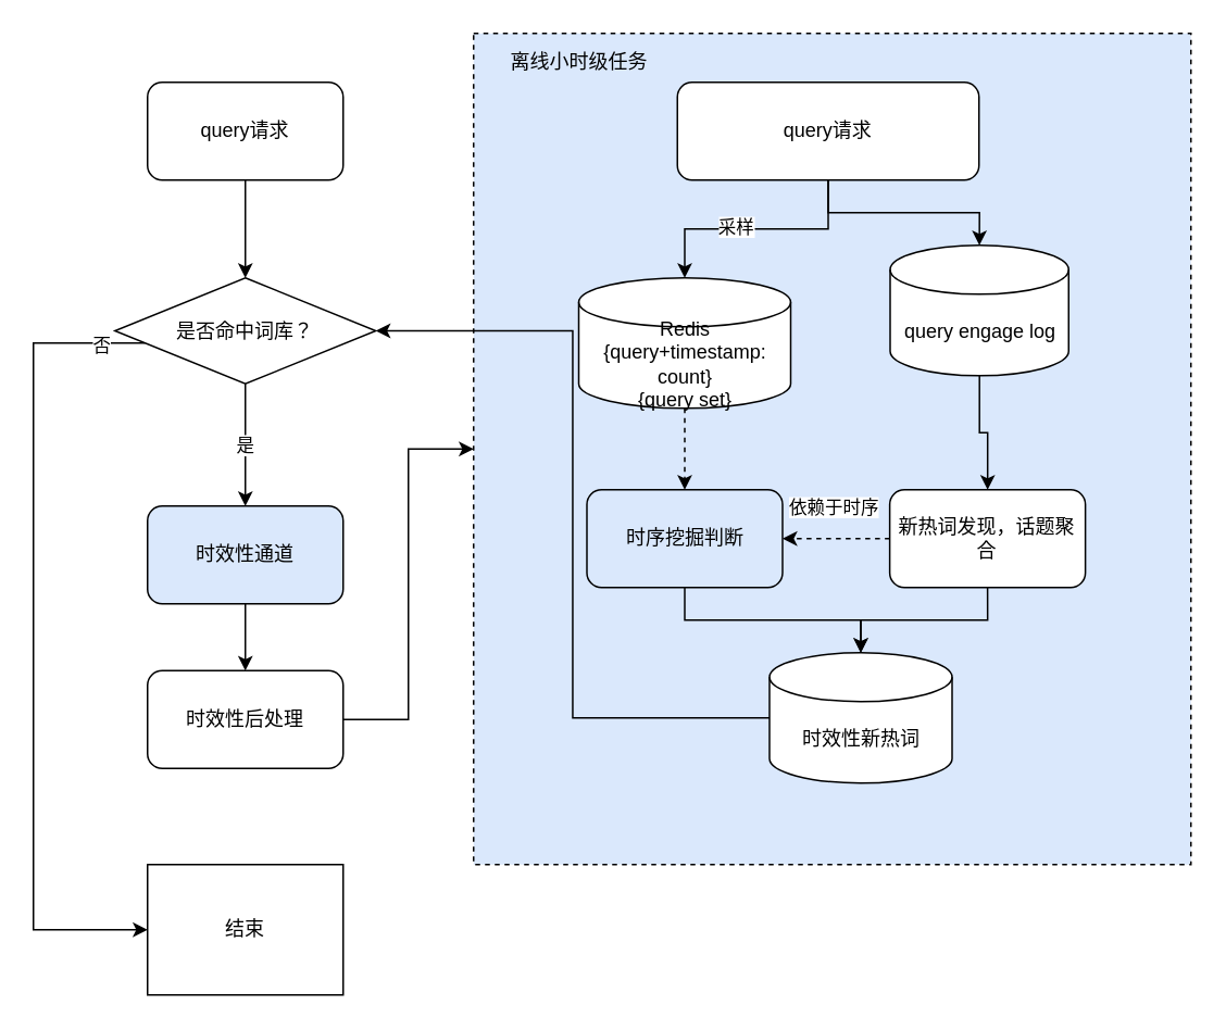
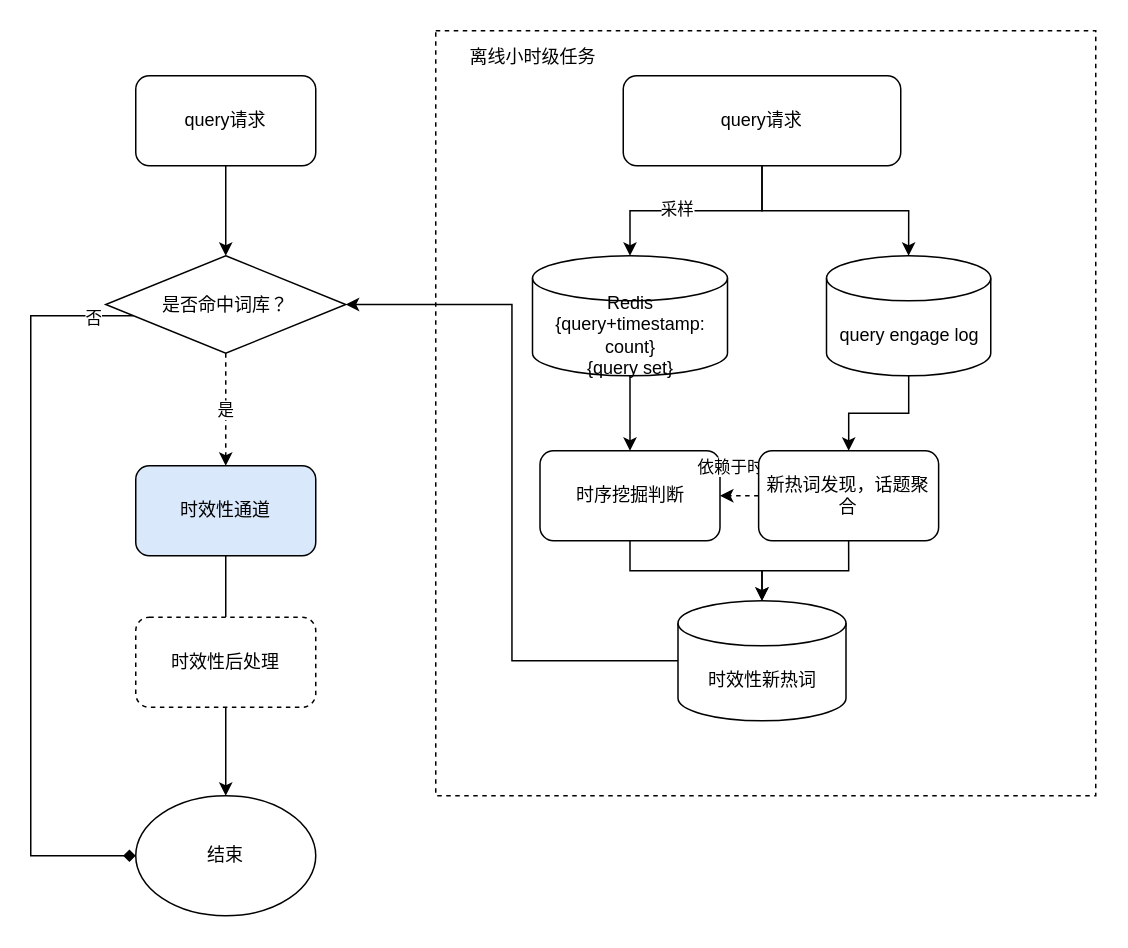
- <mxCell id="10" value="query engage log" style="shape=cylinder3;whiteSpace=wrap;html=1;boundedLbl=1;backgroundOutline=1;size=15;" vertex="1" parent="1"><mxGeometry x="545.5" y="150" width="109.5" height="80" as="geometry" /></mxCell>
+ <mxCell id="10" value="query engage log" style="shape=cylinder3;whiteSpace=wrap;html=1;boundedLbl=1;backgroundOutline=1;size=15;" vertex="1" parent="1"><mxGeometry x="550.5" y="170" width="109.5" height="80" as="geometry" /></mxCell>
- <mxCell id="21" value="是" style="edgeStyle=orthogonalEdgeStyle;rounded=0;orthogonalLoop=1;jettySize=auto;html=1;entryX=0.5;entryY=0;entryDx=0;entryDy=0;" edge="1" parent="1" source="24" target="26"><mxGeometry relative="1" as="geometry" /></mxCell>
+ <mxCell id="21" value="是" style="edgeStyle=orthogonalEdgeStyle;rounded=0;orthogonalLoop=1;jettySize=auto;html=1;entryX=0.5;entryY=0;entryDx=0;entryDy=0;dashed=1;" edge="1" parent="1" source="24" target="26"><mxGeometry relative="1" as="geometry" /></mxCell>
- <mxCell id="7" style="edgeStyle=orthogonalEdgeStyle;rounded=0;orthogonalLoop=1;jettySize=auto;html=1;entryX=0.5;entryY=0;entryDx=0;entryDy=0;dashed=1;" edge="1" parent="1" source="8" target="12"><mxGeometry relative="1" as="geometry" /></mxCell>
+ <mxCell id="7" style="edgeStyle=orthogonalEdgeStyle;rounded=0;orthogonalLoop=1;jettySize=auto;html=1;entryX=0.5;entryY=0;entryDx=0;entryDy=0;" edge="1" parent="1" source="8" target="12"><mxGeometry relative="1" as="geometry" /></mxCell>
- <mxCell id="2" value="离线小时级任务&amp;nbsp; &amp;nbsp; &amp;nbsp; &amp;nbsp; &amp;nbsp; &amp;nbsp; &amp;nbsp; &amp;nbsp; &amp;nbsp; &amp;nbsp; &amp;nbsp; &amp;nbsp; &amp;nbsp; &amp;nbsp; &amp;nbsp; &amp;nbsp; &amp;nbsp; &amp;nbsp; &amp;nbsp; &amp;nbsp; &amp;nbsp; &amp;nbsp; &amp;nbsp; &amp;nbsp; &amp;nbsp; &amp;nbsp; &amp;nbsp; &amp;nbsp; &amp;nbsp; &amp;nbsp; &amp;nbsp; &amp;nbsp; &amp;nbsp; &amp;nbsp; &amp;nbsp; &amp;nbsp; &amp;nbsp; &amp;nbsp; &amp;nbsp; &amp;nbsp; &amp;nbsp; &amp;nbsp; &amp;nbsp; &amp;nbsp; &amp;nbsp; &amp;nbsp; &amp;nbsp;&lt;br&gt;&lt;br&gt;&lt;br&gt;&lt;br&gt;&lt;br&gt;&lt;br&gt;&lt;br&gt;&lt;br&gt;&lt;br&gt;&lt;br&gt;&lt;br&gt;&lt;br&gt;&lt;br&gt;&lt;br&gt;&lt;br&gt;&lt;br&gt;&lt;br&gt;&lt;br&gt;&lt;br&gt;&lt;br&gt;&lt;br&gt;&lt;br&gt;&lt;br&gt;&lt;br&gt;&lt;br&gt;&lt;br&gt;&lt;br&gt;&lt;br&gt;&lt;br&gt;&lt;br&gt;&lt;br&gt;&lt;br&gt;&lt;br&gt;&lt;br&gt;" style="rounded=0;whiteSpace=wrap;html=1;dashed=1;fillColor=#dae8fc;" vertex="1" parent="1"><mxGeometry x="290" y="20" width="440" height="510" as="geometry" /></mxCell>
+ <mxCell id="2" value="离线小时级任务&amp;nbsp; &amp;nbsp; &amp;nbsp; &amp;nbsp; &amp;nbsp; &amp;nbsp; &amp;nbsp; &amp;nbsp; &amp;nbsp; &amp;nbsp; &amp;nbsp; &amp;nbsp; &amp;nbsp; &amp;nbsp; &amp;nbsp; &amp;nbsp; &amp;nbsp; &amp;nbsp; &amp;nbsp; &amp;nbsp; &amp;nbsp; &amp;nbsp; &amp;nbsp; &amp;nbsp; &amp;nbsp; &amp;nbsp; &amp;nbsp; &amp;nbsp; &amp;nbsp; &amp;nbsp; &amp;nbsp; &amp;nbsp; &amp;nbsp; &amp;nbsp; &amp;nbsp; &amp;nbsp; &amp;nbsp; &amp;nbsp; &amp;nbsp; &amp;nbsp; &amp;nbsp; &amp;nbsp; &amp;nbsp; &amp;nbsp; &amp;nbsp; &amp;nbsp; &amp;nbsp;&lt;br&gt;&lt;br&gt;&lt;br&gt;&lt;br&gt;&lt;br&gt;&lt;br&gt;&lt;br&gt;&lt;br&gt;&lt;br&gt;&lt;br&gt;&lt;br&gt;&lt;br&gt;&lt;br&gt;&lt;br&gt;&lt;br&gt;&lt;br&gt;&lt;br&gt;&lt;br&gt;&lt;br&gt;&lt;br&gt;&lt;br&gt;&lt;br&gt;&lt;br&gt;&lt;br&gt;&lt;br&gt;&lt;br&gt;&lt;br&gt;&lt;br&gt;&lt;br&gt;&lt;br&gt;&lt;br&gt;&lt;br&gt;&lt;br&gt;&lt;br&gt;" style="rounded=0;whiteSpace=wrap;html=1;dashed=1" vertex="1" parent="1"><mxGeometry x="290" y="20" width="440" height="510" as="geometry" /></mxCell>
- <mxCell id="12" value="时序挖掘判断" style="rounded=1;whiteSpace=wrap;html=1;fillColor=#dae8fc;" vertex="1" parent="1"><mxGeometry x="359.5" y="300" width="120" height="60" as="geometry" /></mxCell>
+ <mxCell id="12" value="时序挖掘判断" style="rounded=1;whiteSpace=wrap;html=1;" vertex="1" parent="1"><mxGeometry x="359.5" y="300" width="120" height="60" as="geometry" /></mxCell>
- <mxCell id="16" value="新热词发现，话题聚合" style="rounded=1;whiteSpace=wrap;html=1;" vertex="1" parent="1"><mxGeometry x="545.25" y="300" width="120" height="60" as="geometry" /></mxCell>
+ <mxCell id="16" value="新热词发现，话题聚合" style="rounded=1;whiteSpace=wrap;html=1;" vertex="1" parent="1"><mxGeometry x="505.25" y="300" width="120" height="60" as="geometry" /></mxCell>
- <mxCell id="27" style="edgeStyle=orthogonalEdgeStyle;rounded=0;orthogonalLoop=1;jettySize=auto;html=1;" edge="1" parent="1" source="28" target="2"><mxGeometry relative="1" as="geometry" /></mxCell>
+ <mxCell id="27" style="edgeStyle=orthogonalEdgeStyle;rounded=0;orthogonalLoop=1;jettySize=auto;html=1;entryX=0.5;entryY=0;entryDx=0;entryDy=0;" edge="1" parent="1" source="28" target="29"><mxGeometry relative="1" as="geometry" /></mxCell>
- <mxCell id="25" style="edgeStyle=orthogonalEdgeStyle;rounded=0;orthogonalLoop=1;jettySize=auto;html=1;entryX=0.5;entryY=0;entryDx=0;entryDy=0;" edge="1" parent="1" source="26" target="28"><mxGeometry relative="1" as="geometry" /></mxCell>
+ <mxCell id="25" style="edgeStyle=orthogonalEdgeStyle;rounded=0;orthogonalLoop=1;jettySize=auto;html=1;entryX=0.5;entryY=0;entryDx=0;entryDy=0;endArrow=none;" edge="1" parent="1" source="26" target="28"><mxGeometry relative="1" as="geometry" /></mxCell>
- <mxCell id="18" value="时效性新热词" style="shape=cylinder3;whiteSpace=wrap;html=1;boundedLbl=1;backgroundOutline=1;size=15;" vertex="1" parent="1"><mxGeometry x="471.5" y="400" width="112" height="80" as="geometry" /></mxCell>
+ <mxCell id="18" value="时效性新热词" style="shape=cylinder3;whiteSpace=wrap;html=1;boundedLbl=1;backgroundOutline=1;size=15;" vertex="1" parent="1"><mxGeometry x="451.5" y="400" width="112" height="80" as="geometry" /></mxCell>
- <mxCell id="28" value="时效性后处理" style="rounded=1;whiteSpace=wrap;html=1;" vertex="1" parent="1"><mxGeometry x="90" y="411" width="120" height="60" as="geometry" /></mxCell>
+ <mxCell id="28" value="时效性后处理" style="rounded=1;whiteSpace=wrap;html=1;dashed=1;" vertex="1" parent="1"><mxGeometry x="90" y="411" width="120" height="60" as="geometry" /></mxCell>
- <mxCell id="22" style="edgeStyle=orthogonalEdgeStyle;rounded=0;orthogonalLoop=1;jettySize=auto;html=1;entryX=0;entryY=0.5;entryDx=0;entryDy=0;" edge="1" parent="1" source="24" target="29"><mxGeometry relative="1" as="geometry"><Array as="points"><mxPoint x="20" y="210" /><mxPoint x="20" y="570" /></Array></mxGeometry></mxCell>
+ <mxCell id="22" style="edgeStyle=orthogonalEdgeStyle;rounded=0;orthogonalLoop=1;jettySize=auto;html=1;entryX=0;entryY=0.5;entryDx=0;entryDy=0;endArrow=diamond;" edge="1" parent="1" source="24" target="29"><mxGeometry relative="1" as="geometry"><Array as="points"><mxPoint x="20" y="210" /><mxPoint x="20" y="570" /></Array></mxGeometry></mxCell>
- <mxCell id="29" value="结束" style="whiteSpace=wrap;html=1;rounded=0;" vertex="1" parent="1"><mxGeometry x="90" y="530" width="120" height="80" as="geometry" /></mxCell>
+ <mxCell id="29" value="结束" style="ellipse;whiteSpace=wrap;html=1;" vertex="1" parent="1"><mxGeometry x="90" y="530" width="120" height="80" as="geometry" /></mxCell>
